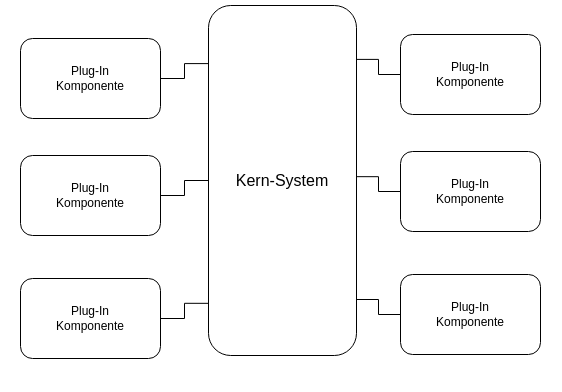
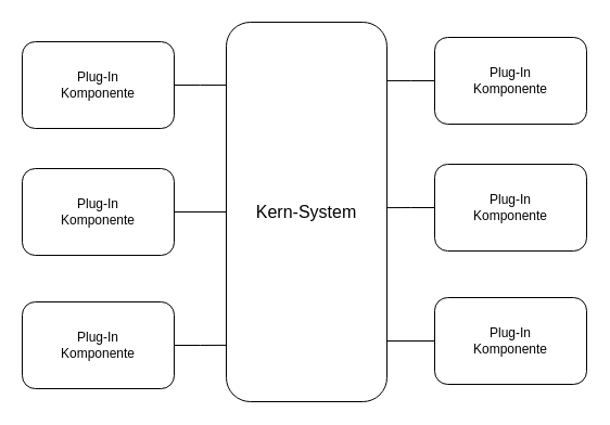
- <mxCell id="14" value="&lt;font style=&quot;font-size: 16px;&quot;&gt;Kern-System&lt;/font&gt;" style="rounded=1;whiteSpace=wrap;html=1;" vertex="1" parent="1"><mxGeometry x="208" y="5" width="148" height="350" as="geometry" /></mxCell>
+ <mxCell id="14" value="&lt;font style=&quot;font-size: 16px;&quot;&gt;Kern-System&lt;/font&gt;" style="rounded=1;whiteSpace=wrap;html=1;" vertex="1" parent="1"><mxGeometry x="208" y="20" width="148" height="350" as="geometry" /></mxCell>
